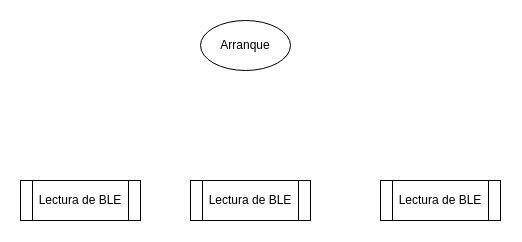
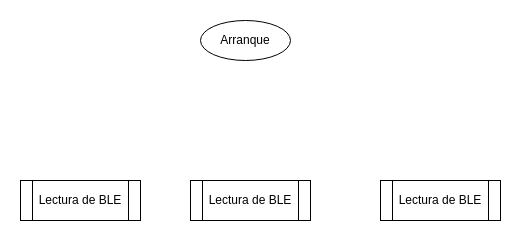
- <mxCell id="2" value="Arranque" style="ellipse;whiteSpace=wrap;html=1;" vertex="1" parent="1"><mxGeometry x="200" y="20" width="90" height="50" as="geometry" /></mxCell>
+ <mxCell id="2" value="Arranque" style="ellipse;whiteSpace=wrap;html=1;" vertex="1" parent="1"><mxGeometry x="200" y="20" width="90" height="40" as="geometry" /></mxCell>
